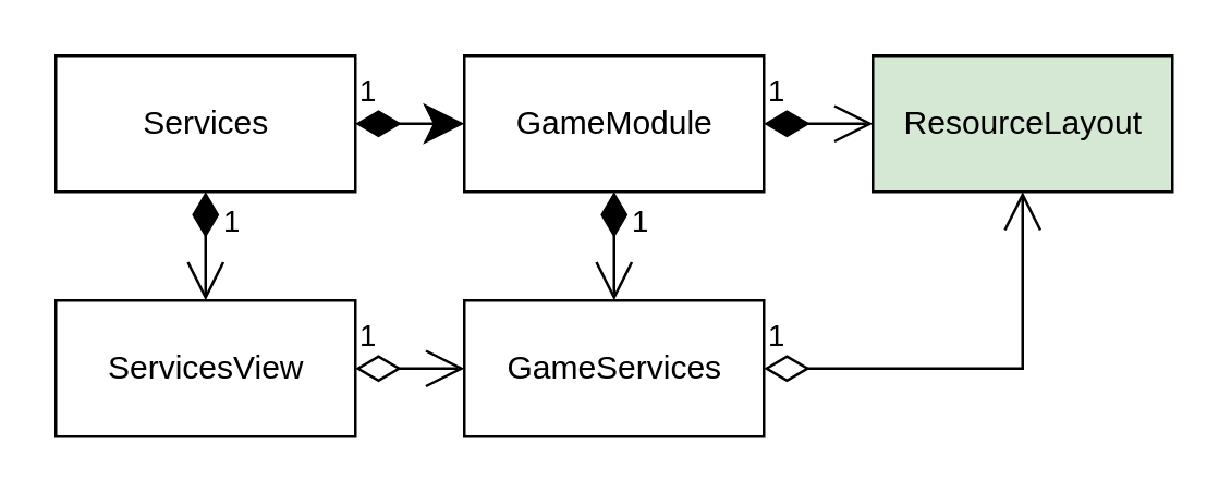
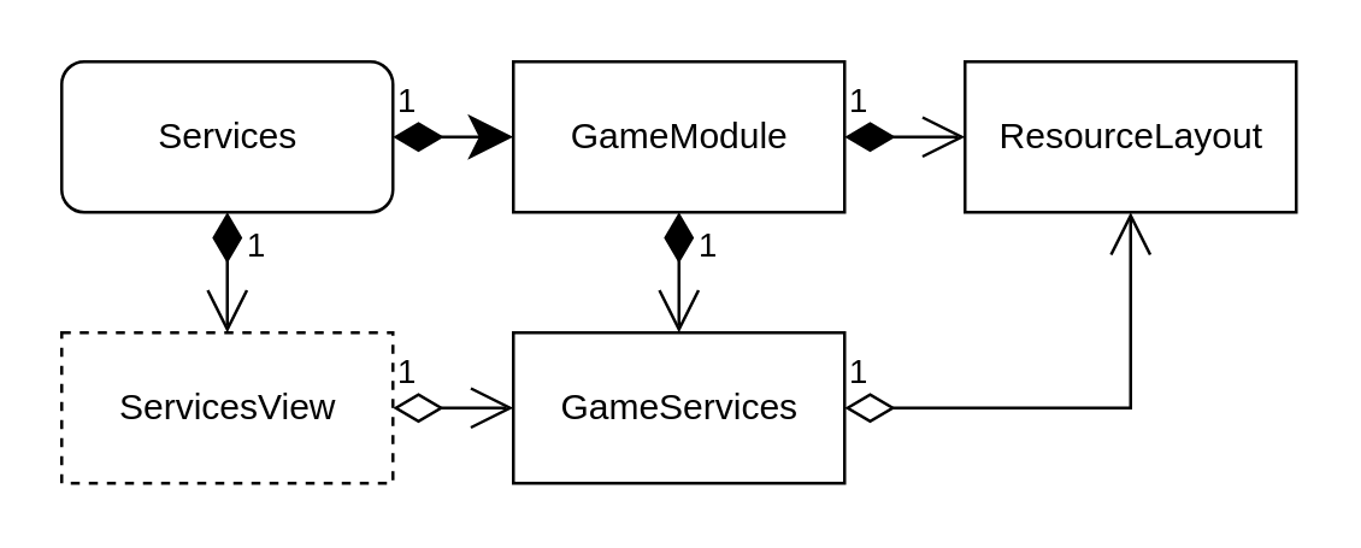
- <mxCell id="2" value="Services" style="html=1;" vertex="1" parent="1"><mxGeometry x="20" y="20" width="110" height="50" as="geometry" /></mxCell>
+ <mxCell id="2" value="Services" style="html=1;rounded=1;" vertex="1" parent="1"><mxGeometry x="20" y="20" width="110" height="50" as="geometry" /></mxCell>
- <mxCell id="4" value="ResourceLayout" style="html=1;fillColor=#d5e8d4;" vertex="1" parent="1"><mxGeometry x="320" y="20" width="110" height="50" as="geometry" /></mxCell>
+ <mxCell id="4" value="ResourceLayout" style="html=1;" vertex="1" parent="1"><mxGeometry x="320" y="20" width="110" height="50" as="geometry" /></mxCell>
- <mxCell id="7" value="ServicesView" style="html=1;" vertex="1" parent="1"><mxGeometry x="20" y="110" width="110" height="50" as="geometry" /></mxCell>
+ <mxCell id="7" value="ServicesView" style="html=1;dashed=1;" vertex="1" parent="1"><mxGeometry x="20" y="110" width="110" height="50" as="geometry" /></mxCell>
